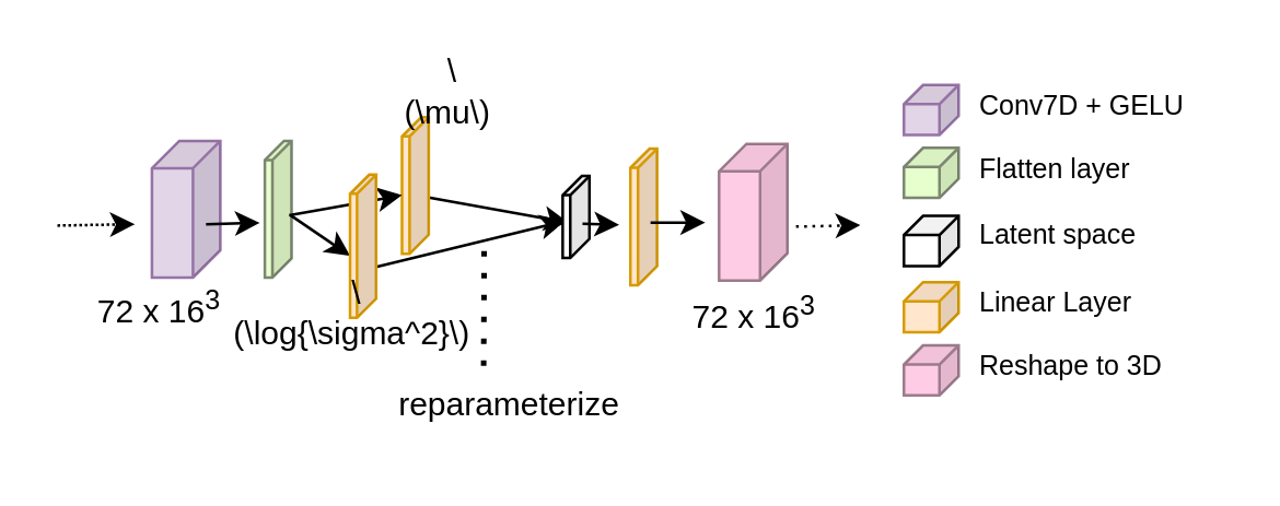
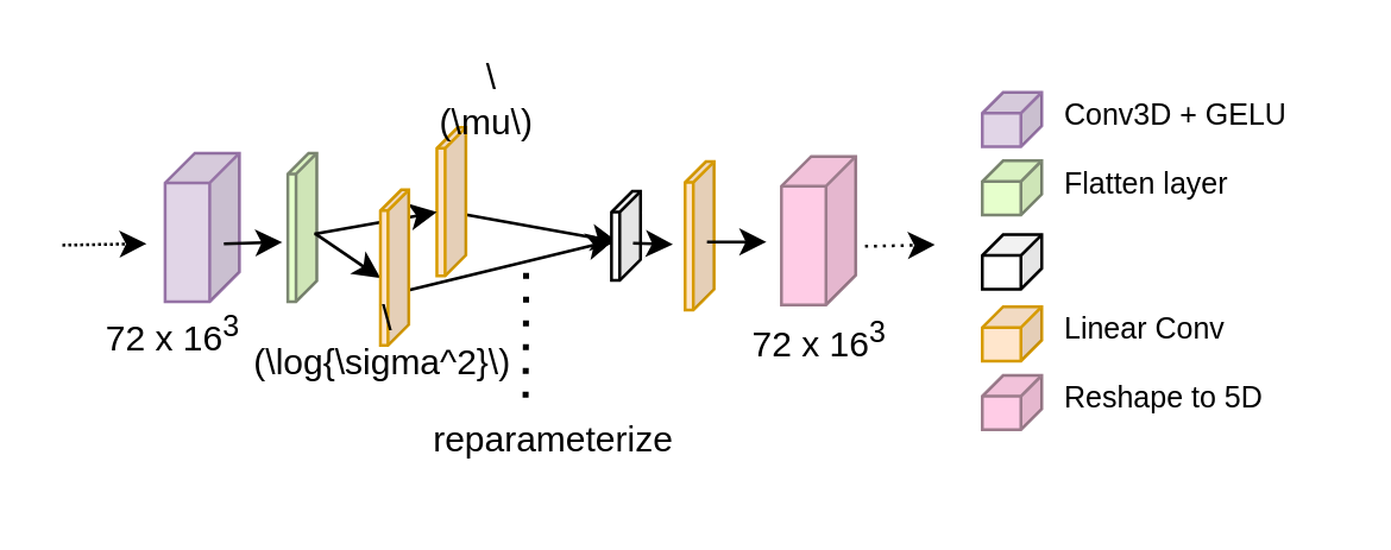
- <mxCell id="8" value="&lt;font style=&quot;font-size: 10px ; font-weight: normal&quot;&gt;Conv7D + GELU&lt;/font&gt;" style="text;html=1;strokeColor=none;fillColor=none;align=left;verticalAlign=middle;whiteSpace=wrap;rounded=0;fontStyle=1" parent="1" vertex="1"><mxGeometry x="356" y="25.96" width="90" height="23.88" as="geometry" /></mxCell>
+ <mxCell id="8" value="&lt;font style=&quot;font-size: 10px ; font-weight: normal&quot;&gt;Conv3D + GELU&lt;/font&gt;" style="text;html=1;strokeColor=none;fillColor=none;align=left;verticalAlign=middle;whiteSpace=wrap;rounded=0;fontStyle=1" parent="1" vertex="1"><mxGeometry x="356" y="25.96" width="90" height="23.88" as="geometry" /></mxCell>
- <mxCell id="13" value="&lt;font style=&quot;font-size: 10px ; font-weight: normal&quot;&gt;Latent space&lt;/font&gt;" style="text;html=1;strokeColor=none;fillColor=none;align=left;verticalAlign=middle;whiteSpace=wrap;rounded=0;fontStyle=1" parent="1" vertex="1"><mxGeometry x="356" y="72.84" width="80" height="23.88" as="geometry" /></mxCell>
- <mxCell id="6" value="&lt;font style=&quot;font-size: 10px ; font-weight: normal&quot;&gt;Linear Layer&lt;/font&gt;" style="text;html=1;strokeColor=none;fillColor=none;align=left;verticalAlign=middle;whiteSpace=wrap;rounded=0;fontStyle=1" parent="1" vertex="1"><mxGeometry x="356" y="98.12" width="70" height="23.88" as="geometry" /></mxCell>
+ <mxCell id="6" value="&lt;font style=&quot;font-size: 10px ; font-weight: normal&quot;&gt;Linear Conv&lt;/font&gt;" style="text;html=1;strokeColor=none;fillColor=none;align=left;verticalAlign=middle;whiteSpace=wrap;rounded=0;fontStyle=1" parent="1" vertex="1"><mxGeometry x="356" y="98.12" width="70" height="23.88" as="geometry" /></mxCell>
- <mxCell id="23" value="&lt;font style=&quot;font-size: 10px ; font-weight: normal&quot;&gt;Reshape to 3D&lt;/font&gt;" style="text;html=1;strokeColor=none;fillColor=none;align=left;verticalAlign=middle;whiteSpace=wrap;rounded=0;fontStyle=1" parent="1" vertex="1"><mxGeometry x="356" y="121" width="80" height="23.88" as="geometry" /></mxCell>
+ <mxCell id="23" value="&lt;font style=&quot;font-size: 10px ; font-weight: normal&quot;&gt;Reshape to 5D&lt;/font&gt;" style="text;html=1;strokeColor=none;fillColor=none;align=left;verticalAlign=middle;whiteSpace=wrap;rounded=0;fontStyle=1" parent="1" vertex="1"><mxGeometry x="356" y="121" width="80" height="23.88" as="geometry" /></mxCell>
